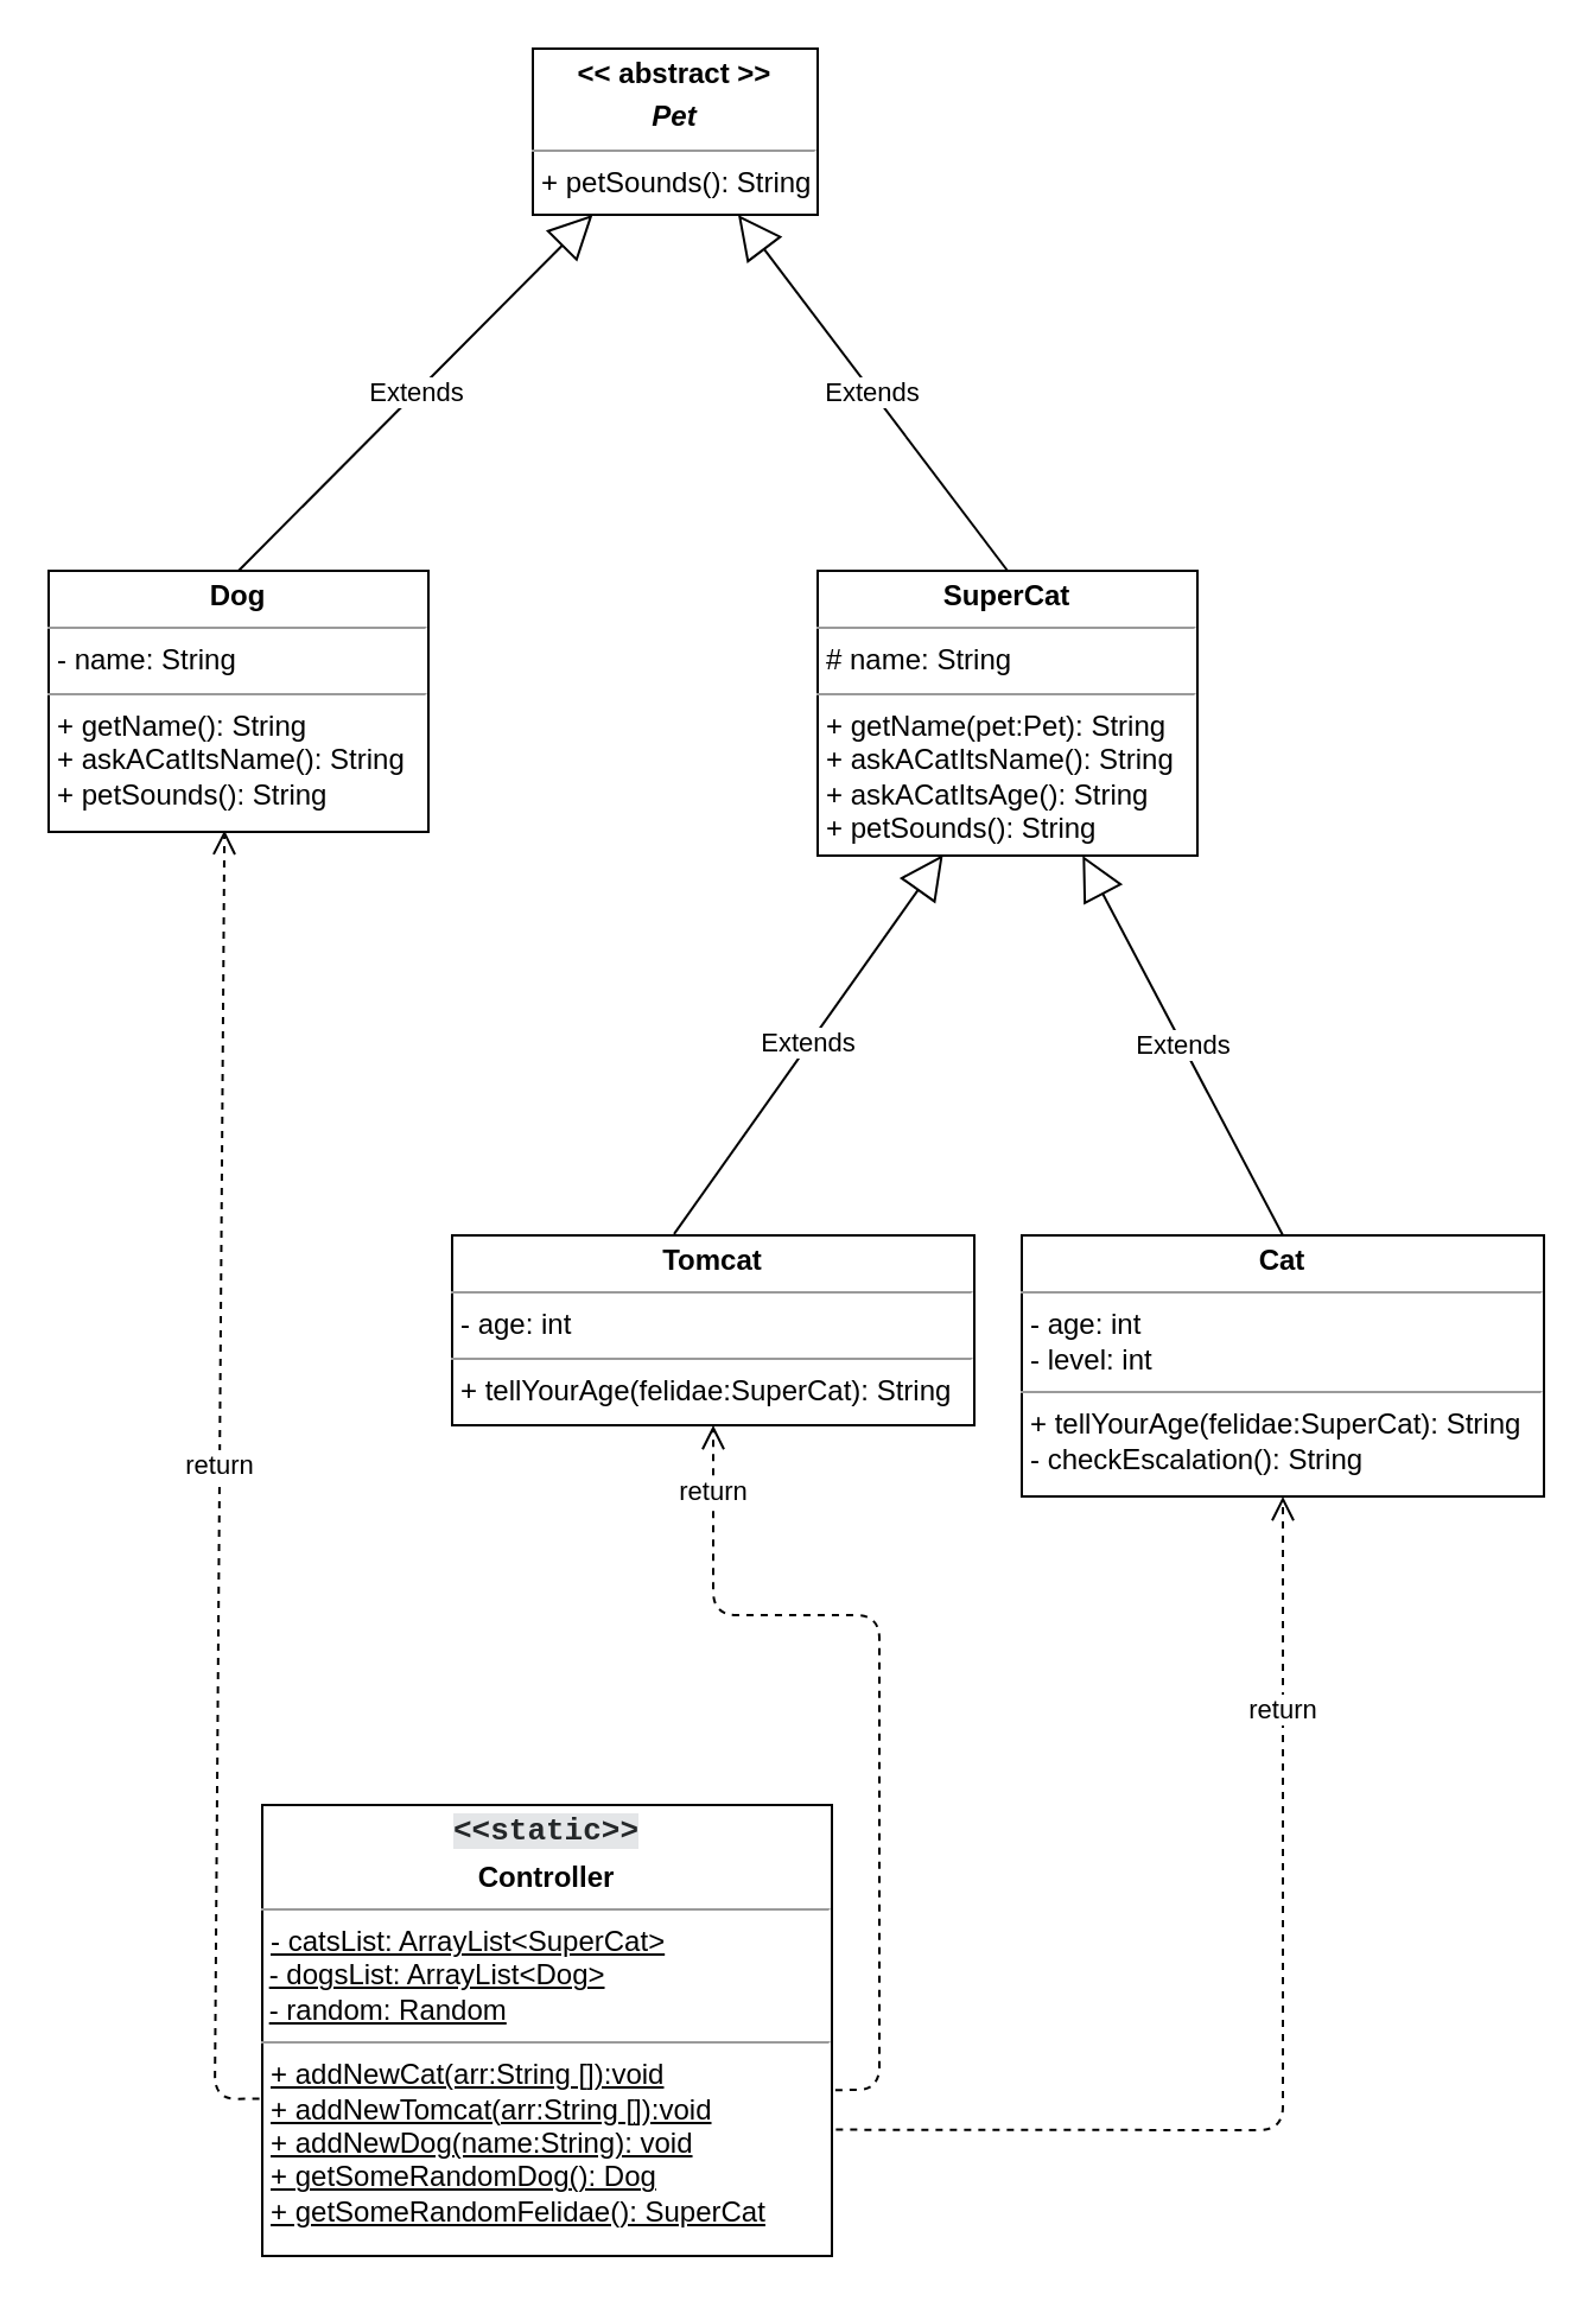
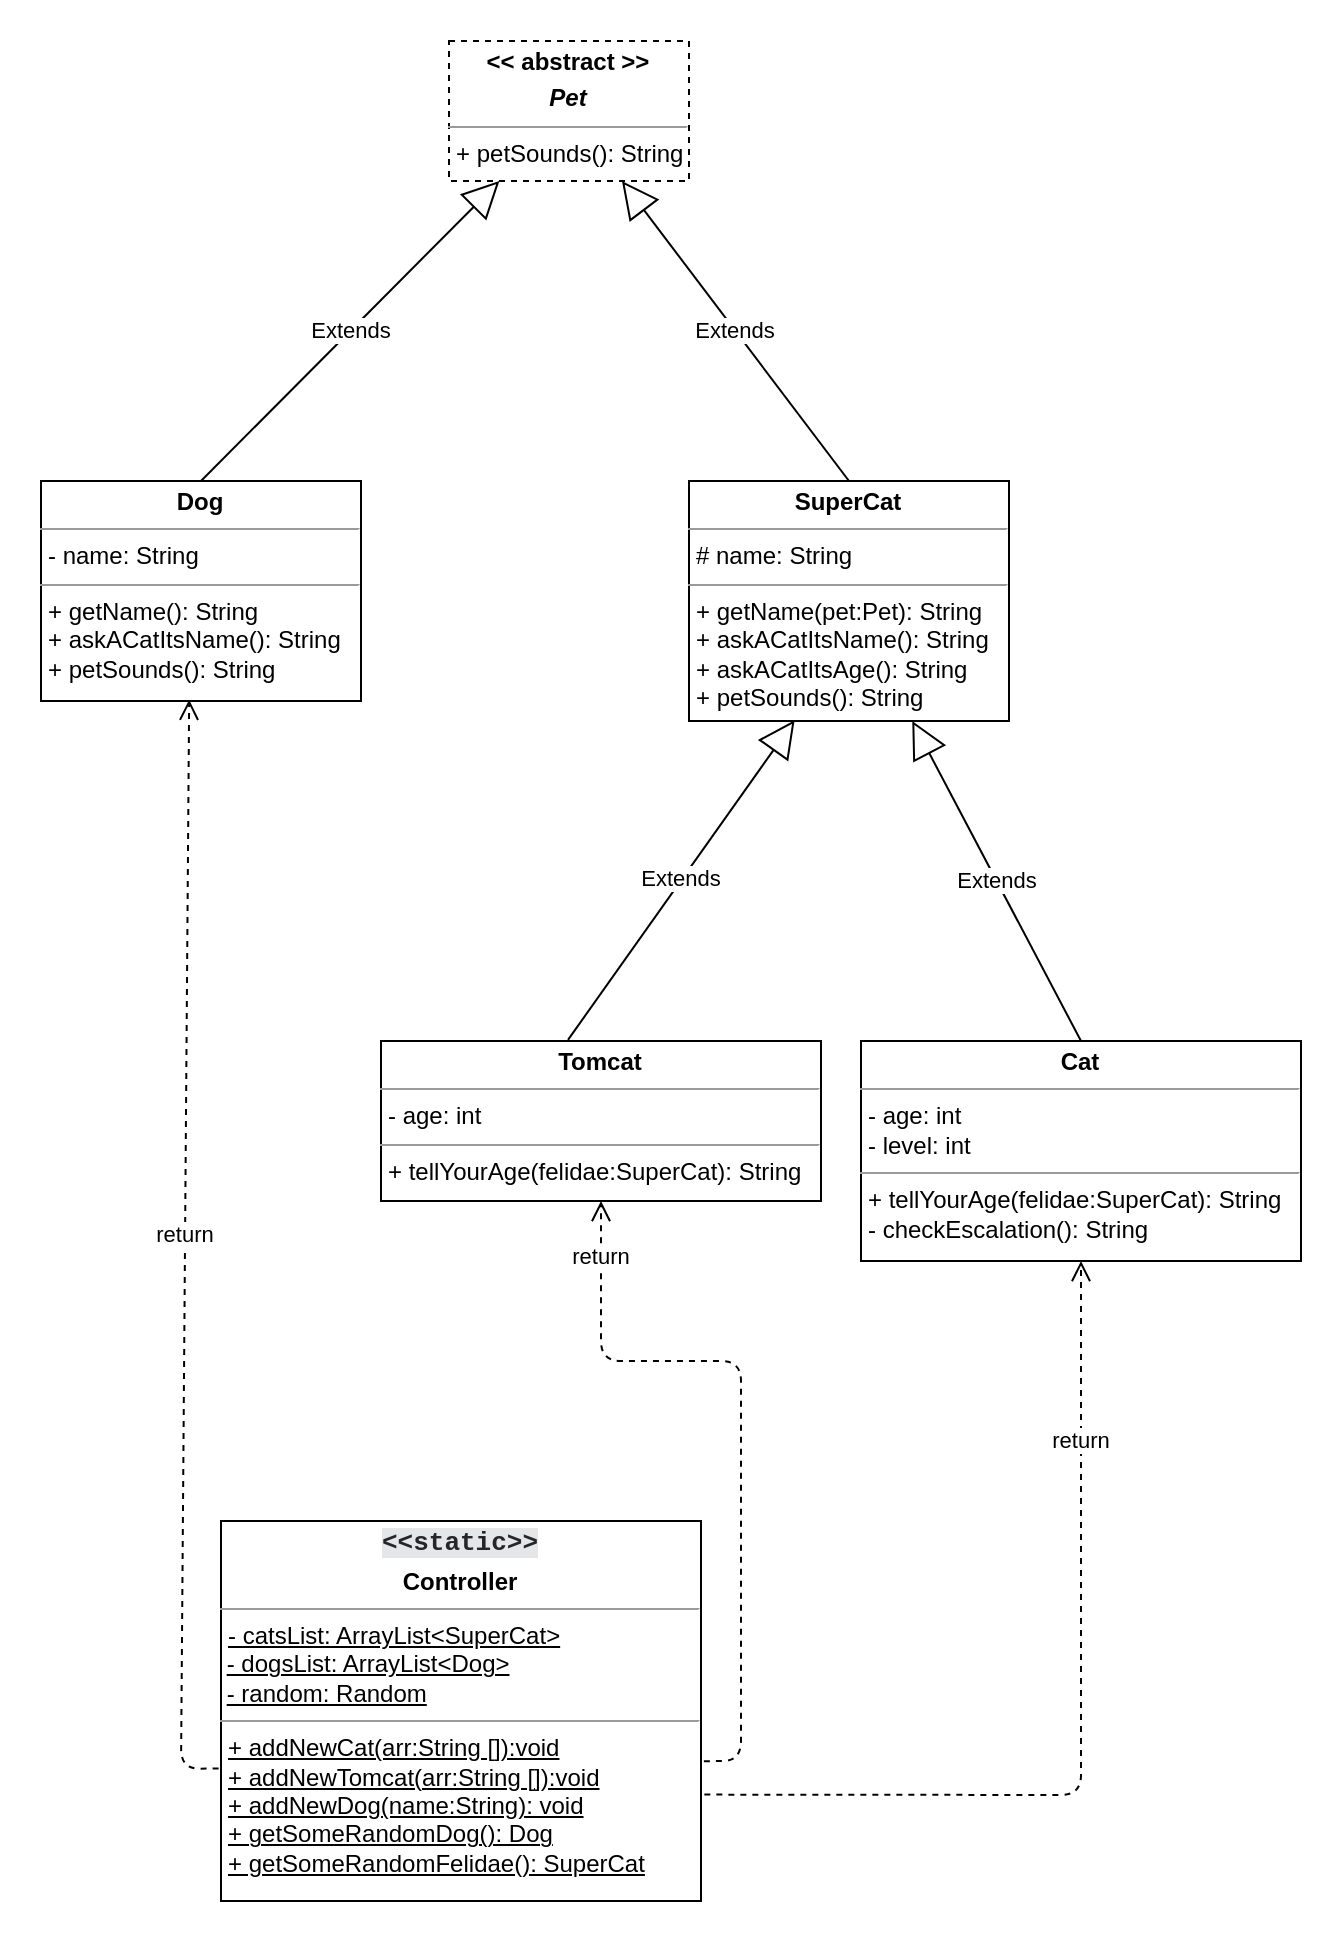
- <mxCell id="5" value="&lt;p style=&quot;margin: 0px ; margin-top: 4px ; text-align: center&quot;&gt;&lt;b&gt;&amp;lt;&amp;lt; abstract &amp;gt;&amp;gt;&lt;/b&gt;&lt;/p&gt;&lt;p style=&quot;margin: 0px ; margin-top: 4px ; text-align: center&quot;&gt;&lt;b&gt;&lt;i&gt;Pet&lt;/i&gt;&lt;/b&gt;&lt;/p&gt;&lt;hr size=&quot;1&quot;&gt;&lt;p style=&quot;margin: 0px ; margin-left: 4px&quot;&gt;&lt;span&gt;+ petSounds(): String&lt;/span&gt;&lt;br&gt;&lt;/p&gt;" style="verticalAlign=top;align=left;overflow=fill;fontSize=12;fontFamily=Helvetica;html=1;" parent="1" vertex="1"><mxGeometry x="224" y="20" width="120" height="70" as="geometry" /></mxCell>
+ <mxCell id="5" value="&lt;p style=&quot;margin: 0px ; margin-top: 4px ; text-align: center&quot;&gt;&lt;b&gt;&amp;lt;&amp;lt; abstract &amp;gt;&amp;gt;&lt;/b&gt;&lt;/p&gt;&lt;p style=&quot;margin: 0px ; margin-top: 4px ; text-align: center&quot;&gt;&lt;b&gt;&lt;i&gt;Pet&lt;/i&gt;&lt;/b&gt;&lt;/p&gt;&lt;hr size=&quot;1&quot;&gt;&lt;p style=&quot;margin: 0px ; margin-left: 4px&quot;&gt;&lt;span&gt;+ petSounds(): String&lt;/span&gt;&lt;br&gt;&lt;/p&gt;" style="verticalAlign=top;align=left;overflow=fill;fontSize=12;fontFamily=Helvetica;html=1;dashed=1;" parent="1" vertex="1"><mxGeometry x="224" y="20" width="120" height="70" as="geometry" /></mxCell>
